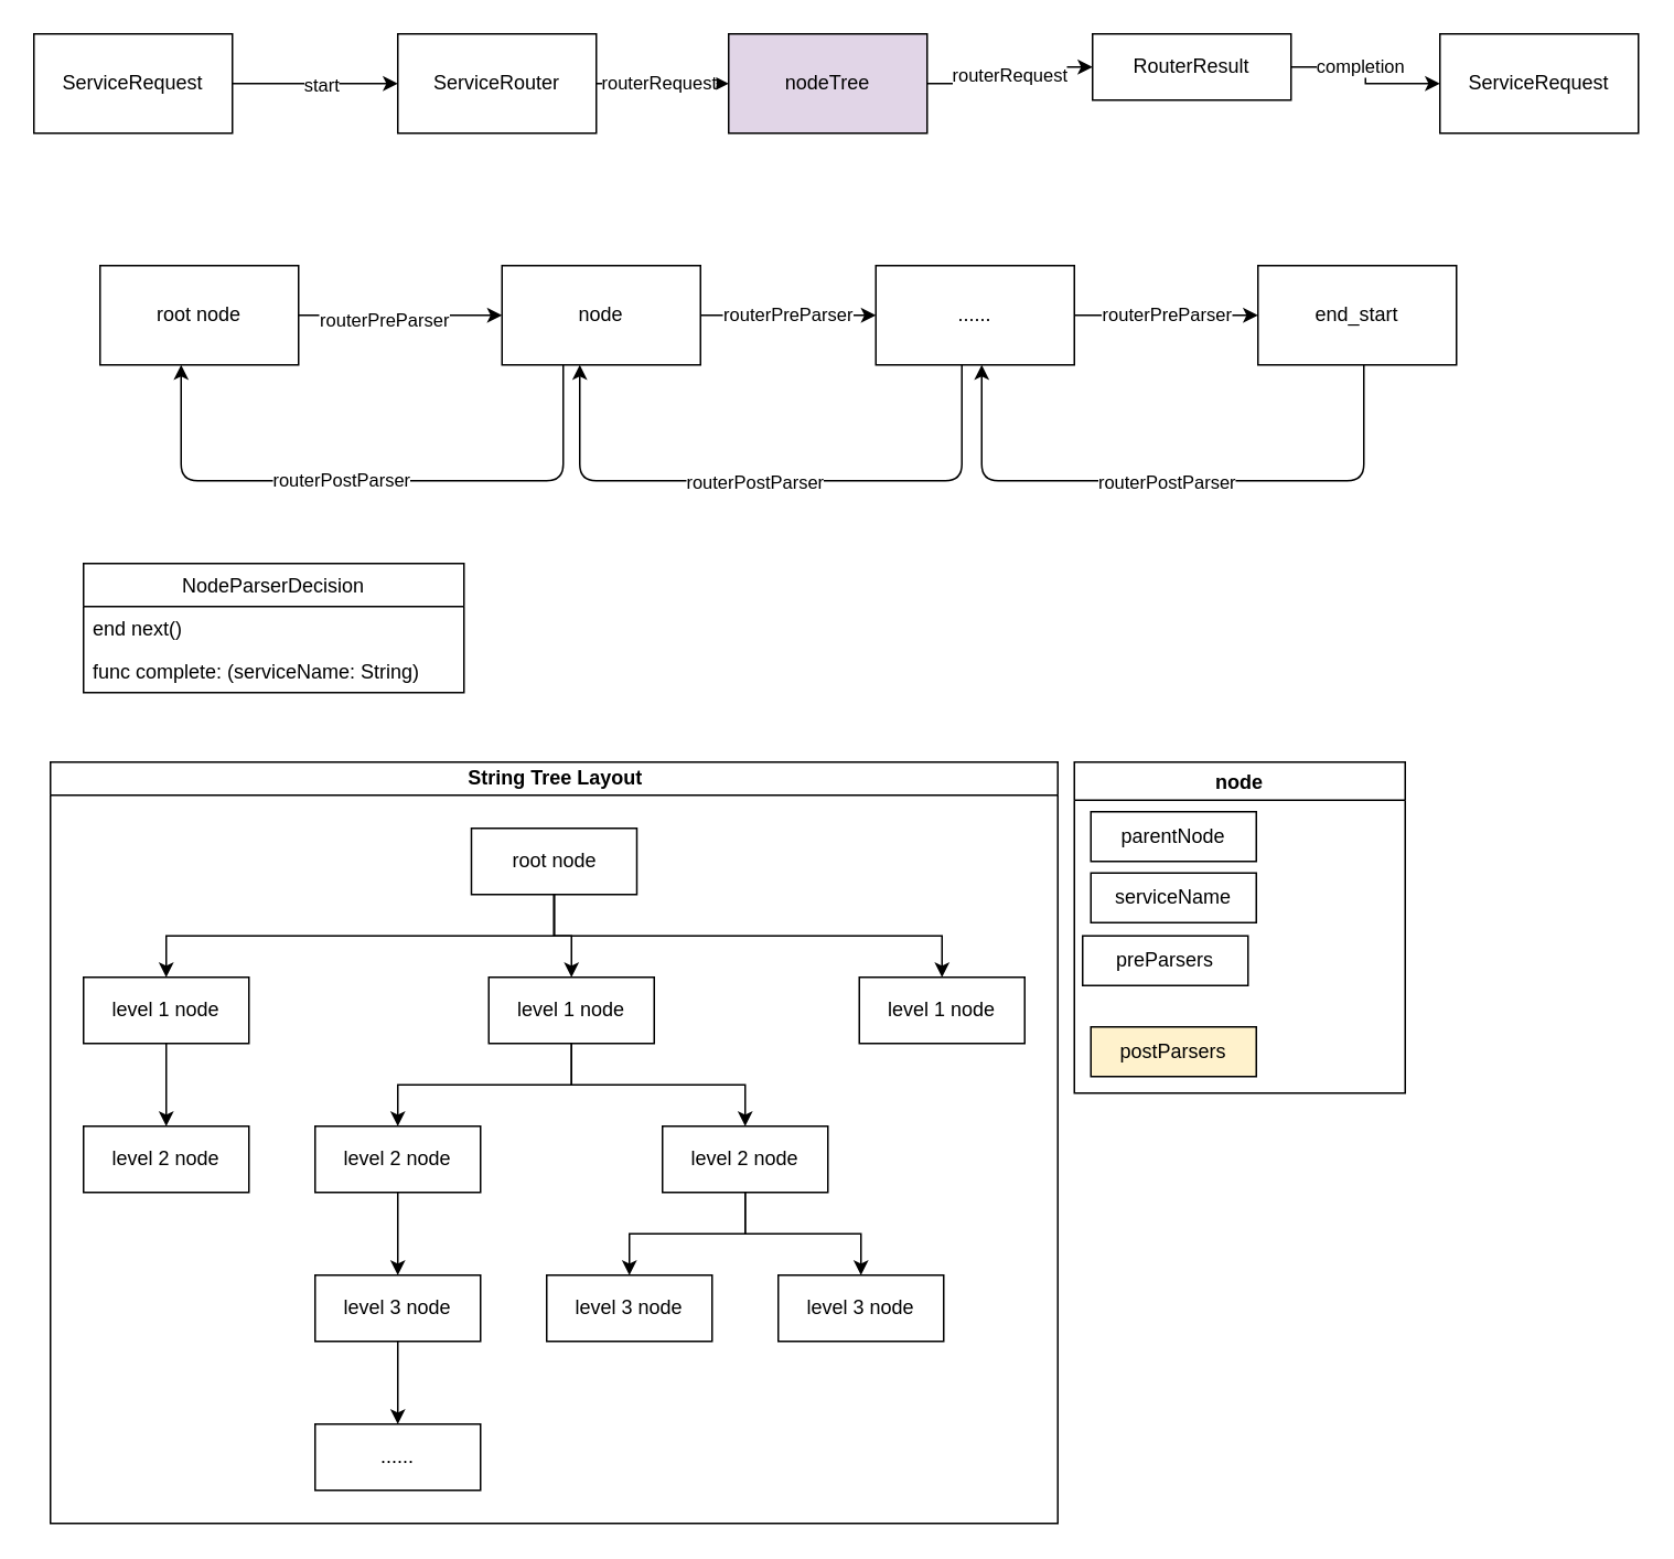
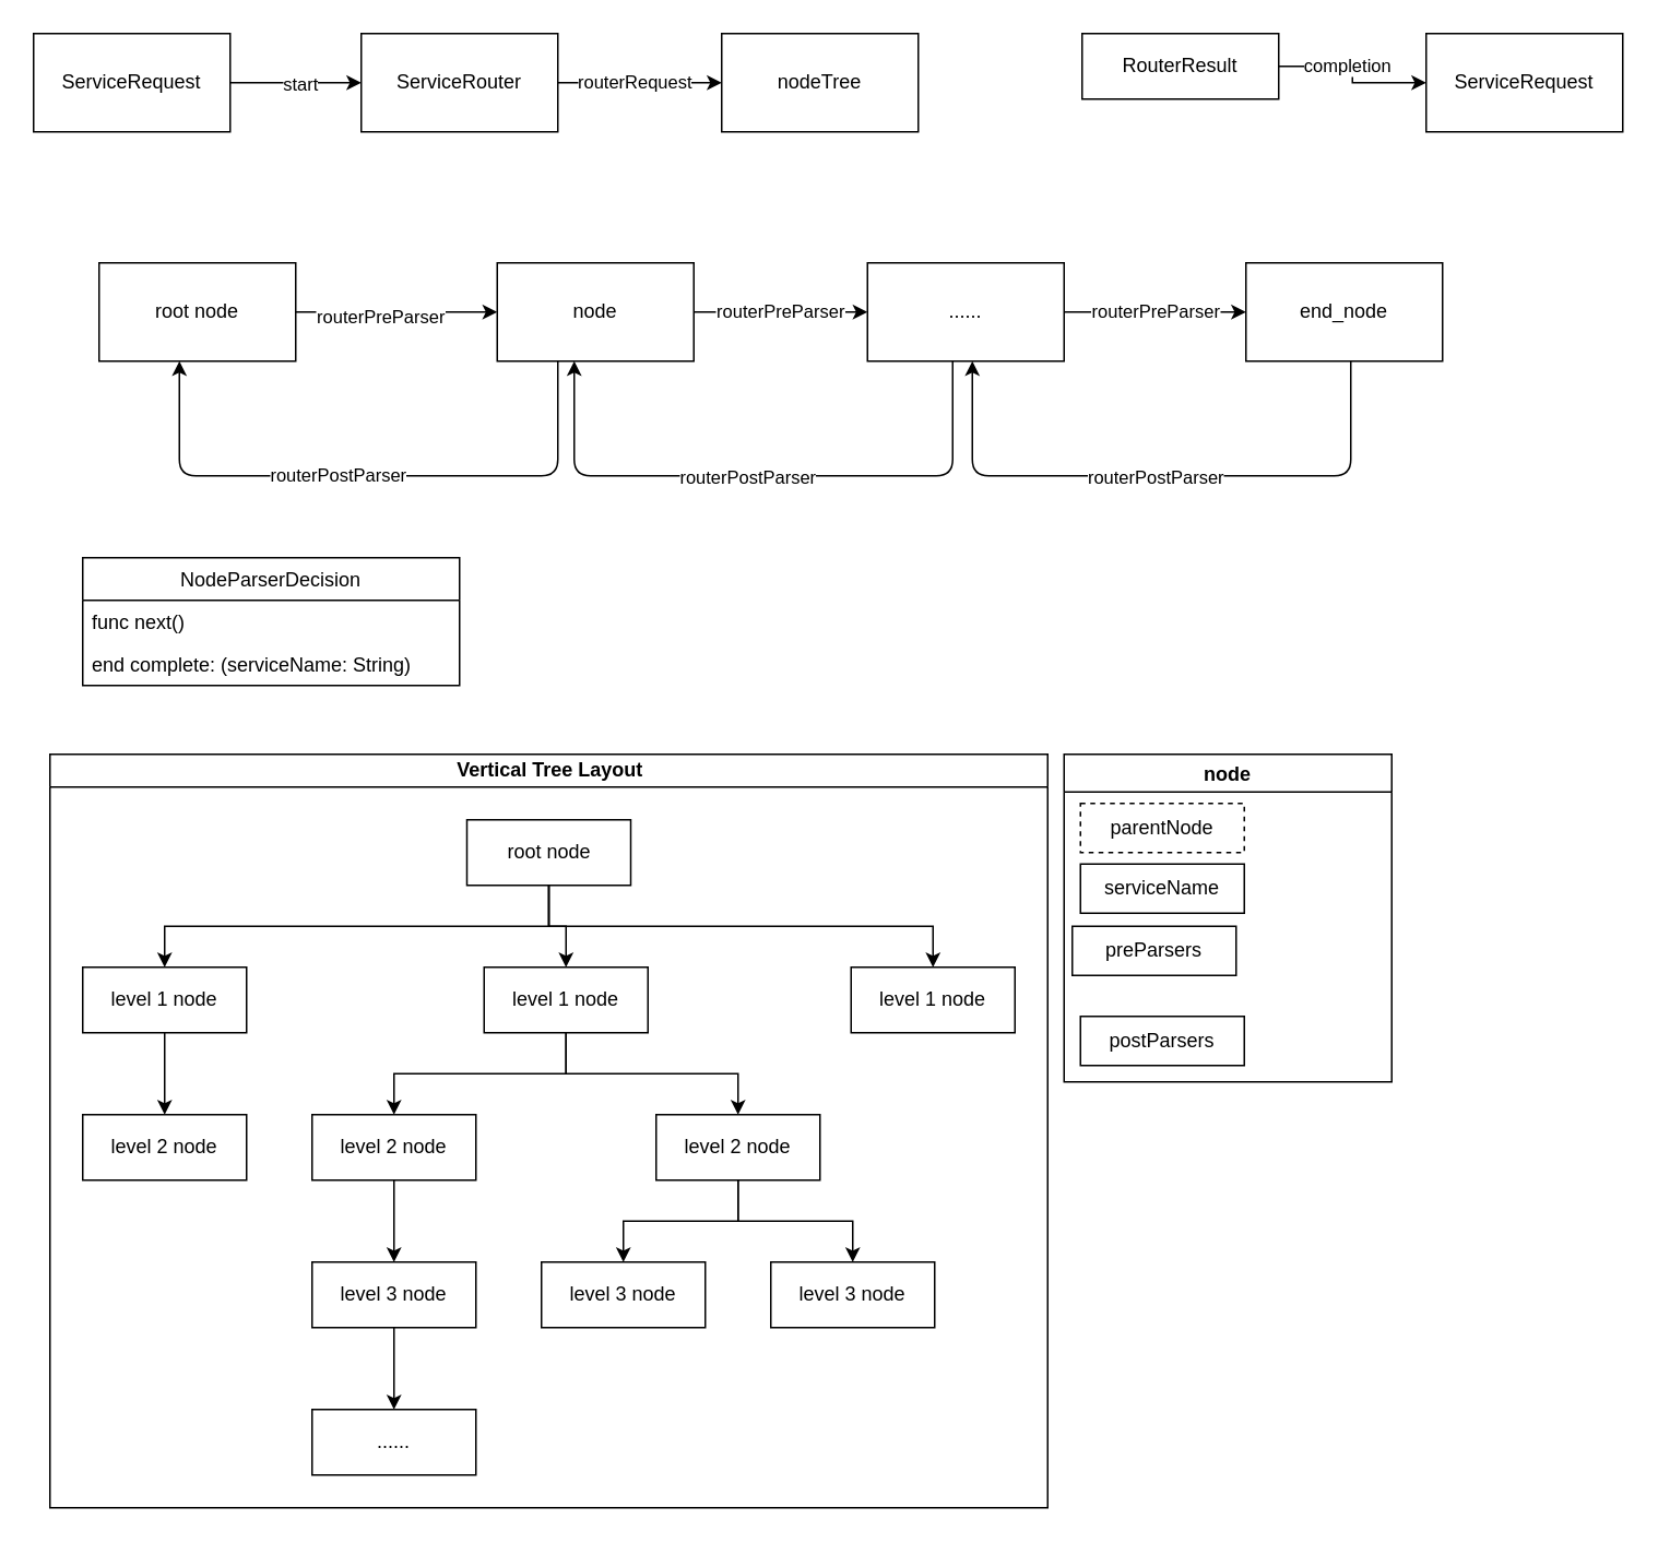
- <mxCell id="34" value="ServiceRouter" style="rounded=0;whiteSpace=wrap;html=1;" parent="1" vertex="1"><mxGeometry x="240" y="20" width="120" height="60" as="geometry" /></mxCell>
+ <mxCell id="34" value="ServiceRouter" style="rounded=0;whiteSpace=wrap;html=1;" parent="1" vertex="1"><mxGeometry x="220" y="20" width="120" height="60" as="geometry" /></mxCell>
- <mxCell id="37" value="nodeTree" style="rounded=0;whiteSpace=wrap;html=1;fillColor=#e1d5e7;" parent="1" vertex="1"><mxGeometry x="440" y="20" width="120" height="60" as="geometry" /></mxCell>
+ <mxCell id="37" value="nodeTree" style="rounded=0;whiteSpace=wrap;html=1;" parent="1" vertex="1"><mxGeometry x="440" y="20" width="120" height="60" as="geometry" /></mxCell>
- <mxCell id="35" value="" style="edgeStyle=orthogonalEdgeStyle;rounded=0;orthogonalLoop=1;jettySize=auto;html=1;" parent="1" source="37" target="40" edge="1"><mxGeometry relative="1" as="geometry" /></mxCell>
- <mxCell id="36" value="routerRequest" style="edgeLabel;html=1;align=center;verticalAlign=middle;resizable=0;points=[];" parent="35" vertex="1" connectable="0"><mxGeometry x="0.014" y="1" relative="1" as="geometry"><mxPoint as="offset" /></mxGeometry></mxCell>
- <mxCell id="49" value="end_start&lt;br&gt;&lt;div&gt;&lt;/div&gt;" style="rounded=0;whiteSpace=wrap;html=1;align=center;" parent="1" vertex="1"><mxGeometry x="760" y="160" width="120" height="60" as="geometry" /></mxCell>
+ <mxCell id="49" value="end_node&lt;br&gt;&lt;div&gt;&lt;/div&gt;" style="rounded=0;whiteSpace=wrap;html=1;align=center;" parent="1" vertex="1"><mxGeometry x="760" y="160" width="120" height="60" as="geometry" /></mxCell>
- <mxCell id="57" value="end next()" style="text;strokeColor=none;fillColor=none;align=left;verticalAlign=top;spacingLeft=4;spacingRight=4;overflow=hidden;rotatable=0;points=[[0,0.5],[1,0.5]];portConstraint=eastwest;" parent="56" vertex="1"><mxGeometry y="26" width="230" height="26" as="geometry" /></mxCell>
+ <mxCell id="57" value="func next()" style="text;strokeColor=none;fillColor=none;align=left;verticalAlign=top;spacingLeft=4;spacingRight=4;overflow=hidden;rotatable=0;points=[[0,0.5],[1,0.5]];portConstraint=eastwest;" parent="56" vertex="1"><mxGeometry y="26" width="230" height="26" as="geometry" /></mxCell>
- <mxCell id="58" value="func complete: (serviceName: String) " style="text;strokeColor=none;fillColor=none;align=left;verticalAlign=top;spacingLeft=4;spacingRight=4;overflow=hidden;rotatable=0;points=[[0,0.5],[1,0.5]];portConstraint=eastwest;" parent="56" vertex="1"><mxGeometry y="52" width="230" height="26" as="geometry" /></mxCell>
+ <mxCell id="58" value="end complete: (serviceName: String) " style="text;strokeColor=none;fillColor=none;align=left;verticalAlign=top;spacingLeft=4;spacingRight=4;overflow=hidden;rotatable=0;points=[[0,0.5],[1,0.5]];portConstraint=eastwest;" parent="56" vertex="1"><mxGeometry y="52" width="230" height="26" as="geometry" /></mxCell>
- <mxCell id="2" value="String Tree Layout" style="swimlane;html=1;startSize=20;horizontal=1;childLayout=treeLayout;horizontalTree=0;resizable=0;containerType=tree;" parent="1" vertex="1"><mxGeometry x="30" y="460" width="609" height="460" as="geometry"><mxRectangle x="790" y="110" width="150" height="20" as="alternateBounds" /></mxGeometry></mxCell>
+ <mxCell id="2" value="Vertical Tree Layout" style="swimlane;html=1;startSize=20;horizontal=1;childLayout=treeLayout;horizontalTree=0;resizable=0;containerType=tree;" parent="1" vertex="1"><mxGeometry x="30" y="460" width="609" height="460" as="geometry"><mxRectangle x="790" y="110" width="150" height="20" as="alternateBounds" /></mxGeometry></mxCell>
- <mxCell id="28" value="parentNode" style="whiteSpace=wrap;html=1;" parent="24" vertex="1"><mxGeometry x="10" y="30" width="100" height="30" as="geometry" /></mxCell>
+ <mxCell id="28" value="parentNode" style="whiteSpace=wrap;html=1;dashed=1;" parent="24" vertex="1"><mxGeometry x="10" y="30" width="100" height="30" as="geometry" /></mxCell>
- <mxCell id="27" value="&lt;span&gt;postParsers&lt;/span&gt;" style="whiteSpace=wrap;html=1;fillColor=#fff2cc;" parent="24" vertex="1"><mxGeometry x="10" y="160" width="100" height="30" as="geometry" /></mxCell>
+ <mxCell id="27" value="&lt;span&gt;postParsers&lt;/span&gt;" style="whiteSpace=wrap;html=1;" parent="24" vertex="1"><mxGeometry x="10" y="160" width="100" height="30" as="geometry" /></mxCell>
